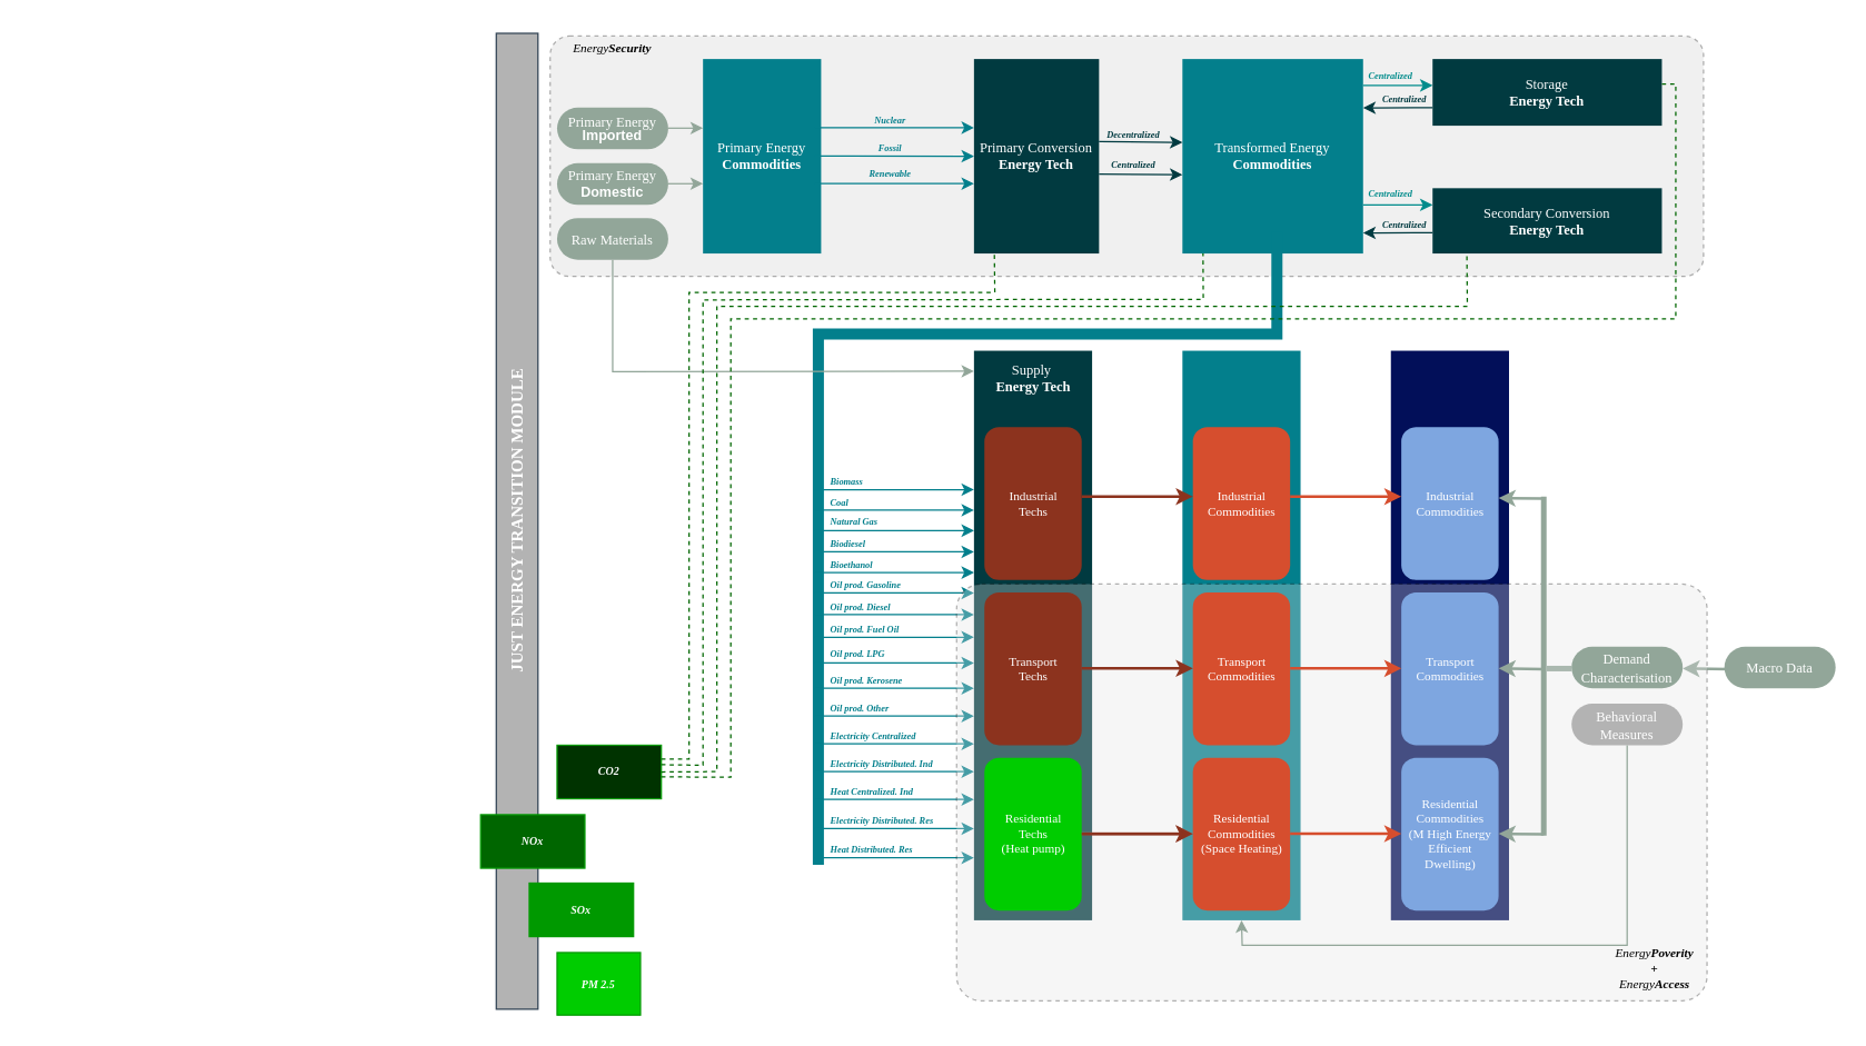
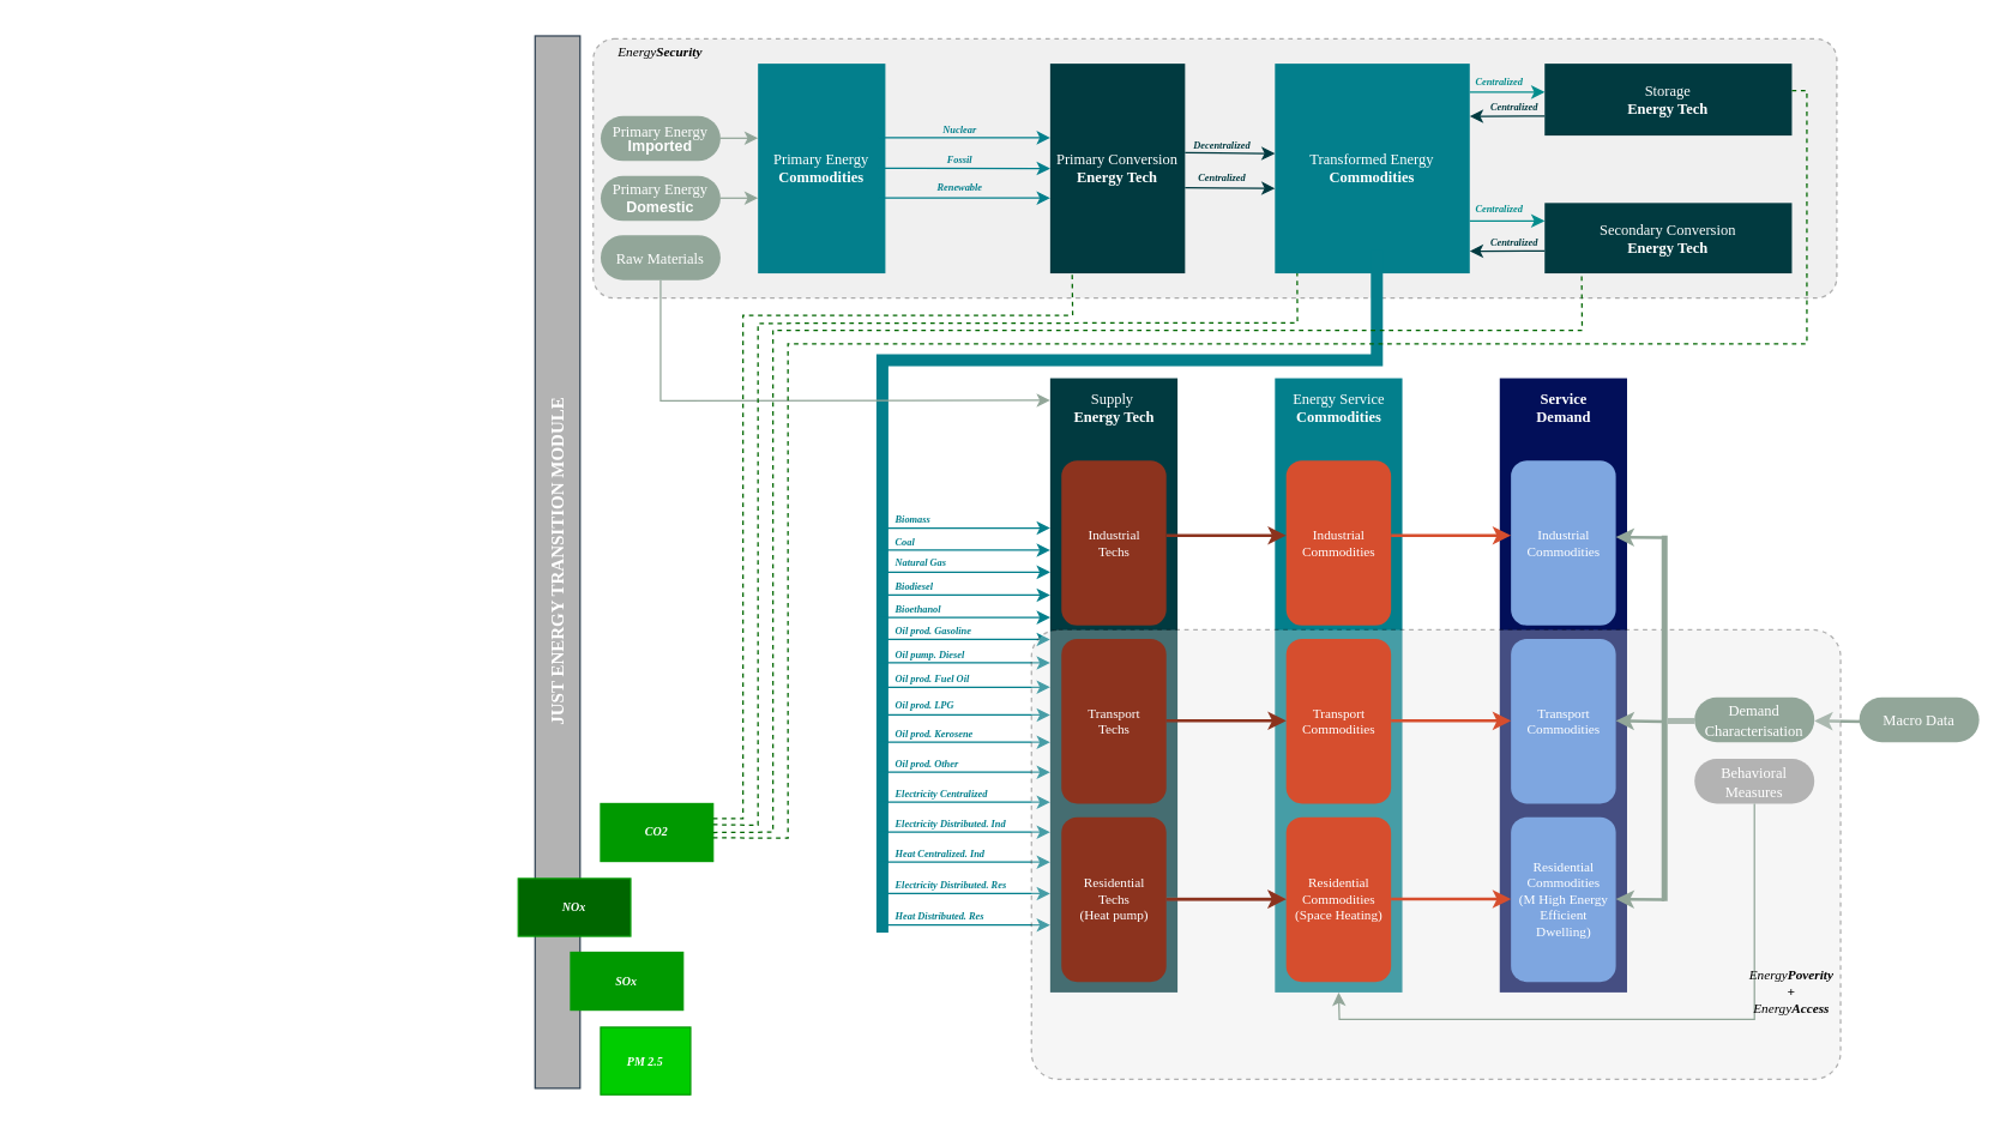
+ <mxCell id="70" value="&lt;span style=&quot;font-size: 10px;&quot;&gt;Energy Service&lt;br&gt;&lt;/span&gt;&lt;b&gt;&lt;font style=&quot;font-size: 10px;&quot;&gt;Commodities&lt;/font&gt;&lt;/b&gt;" style="text;html=1;strokeColor=none;fillColor=none;align=center;verticalAlign=middle;whiteSpace=wrap;rounded=0;dashed=1;fontFamily=Tahoma;fontSize=9;fontColor=#FFFFFF;" vertex="1" parent="1"><mxGeometry x="857.5" y="257" width="70" height="30" as="geometry" /></mxCell>
+ <mxCell id="75" value="&lt;span style=&quot;font-size: 10px;&quot;&gt;&lt;b&gt;Service Demand&lt;/b&gt;&lt;/span&gt;" style="text;html=1;strokeColor=none;fillColor=none;align=center;verticalAlign=middle;whiteSpace=wrap;rounded=0;dashed=1;fontFamily=Tahoma;fontSize=9;fontColor=#FFFFFF;" vertex="1" parent="1"><mxGeometry x="1007.5" y="257" width="70" height="30" as="geometry" /></mxCell>
- <mxCell id="47" value="&lt;h6&gt;&lt;font color=&quot;#037f8c&quot;&gt;&lt;i&gt;Oil prod. Diesel&lt;/i&gt;&lt;/font&gt;&lt;/h6&gt;" style="text;html=1;strokeColor=none;fillColor=none;align=left;verticalAlign=middle;whiteSpace=wrap;rounded=0;fontFamily=Tahoma;fontSize=10;fontColor=#FFFFFF;" vertex="1" parent="1"><mxGeometry x="595" y="432" width="60" height="10" as="geometry" /></mxCell>
+ <mxCell id="47" value="&lt;h6&gt;&lt;font color=&quot;#037f8c&quot;&gt;&lt;i&gt;Oil pump. Diesel&lt;/i&gt;&lt;/font&gt;&lt;/h6&gt;" style="text;html=1;strokeColor=none;fillColor=none;align=left;verticalAlign=middle;whiteSpace=wrap;rounded=0;fontFamily=Tahoma;fontSize=10;fontColor=#FFFFFF;" vertex="1" parent="1"><mxGeometry x="595" y="432" width="60" height="10" as="geometry" /></mxCell>
- <mxCell id="104" value="&lt;b&gt;&lt;i&gt;&lt;font color=&quot;#ffffff&quot;&gt;CO2&lt;/font&gt;&lt;/i&gt;&lt;/b&gt;" style="rounded=0;whiteSpace=wrap;html=1;labelBackgroundColor=none;strokeColor=#009900;strokeWidth=1;fontFamily=Tahoma;fontSize=8;fontColor=#006600;fillColor=#003300;" vertex="1" parent="1"><mxGeometry x="400" y="536" width="75" height="38.5" as="geometry" /></mxCell>
+ <mxCell id="104" value="&lt;b&gt;&lt;i&gt;&lt;font color=&quot;#ffffff&quot;&gt;CO2&lt;/font&gt;&lt;/i&gt;&lt;/b&gt;" style="rounded=0;whiteSpace=wrap;html=1;labelBackgroundColor=none;strokeColor=#009900;strokeWidth=1;fontFamily=Tahoma;fontSize=8;fontColor=#006600;fillColor=#009900;" vertex="1" parent="1"><mxGeometry x="400" y="536" width="75" height="38.5" as="geometry" /></mxCell>
- <mxCell id="87" value="&lt;font color=&quot;#ffffff&quot;&gt;Residential&lt;br&gt;Techs&lt;br&gt;(Heat pump)&lt;br&gt;&lt;/font&gt;" style="rounded=1;whiteSpace=wrap;html=1;dashed=1;fontFamily=Tahoma;fontSize=9;fillColor=#00cc00;strokeColor=none;" vertex="1" parent="1"><mxGeometry x="707.5" y="545" width="70" height="110" as="geometry" /></mxCell>
+ <mxCell id="87" value="&lt;font color=&quot;#ffffff&quot;&gt;Residential&lt;br&gt;Techs&lt;br&gt;(Heat pump)&lt;br&gt;&lt;/font&gt;" style="rounded=1;whiteSpace=wrap;html=1;dashed=1;fontFamily=Tahoma;fontSize=9;fillColor=#8C331E;strokeColor=none;" vertex="1" parent="1"><mxGeometry x="707.5" y="545" width="70" height="110" as="geometry" /></mxCell>
- <mxCell id="99" value="&lt;font style=&quot;font-size: 9px;&quot; color=&quot;#000000&quot;&gt;&lt;i&gt;Energy&lt;b&gt;Poverity + &lt;/b&gt;Energy&lt;b&gt;Access&lt;/b&gt;&lt;/i&gt;&lt;/font&gt;" style="text;html=1;strokeColor=none;fillColor=none;align=center;verticalAlign=middle;whiteSpace=wrap;rounded=0;dashed=1;fontFamily=Tahoma;fontSize=5;fontColor=#038C8C;" vertex="1" parent="1"><mxGeometry x="1160" y="682" width="60" height="30" as="geometry" /></mxCell>
+ <mxCell id="99" value="&lt;font style=&quot;font-size: 9px;&quot; color=&quot;#000000&quot;&gt;&lt;i&gt;Energy&lt;b&gt;Poverity + &lt;/b&gt;Energy&lt;b&gt;Access&lt;/b&gt;&lt;/i&gt;&lt;/font&gt;" style="text;html=1;strokeColor=none;fillColor=none;align=center;verticalAlign=middle;whiteSpace=wrap;rounded=0;dashed=1;fontFamily=Tahoma;fontSize=5;fontColor=#038C8C;" vertex="1" parent="1"><mxGeometry x="1165" y="647" width="60" height="30" as="geometry" /></mxCell>
